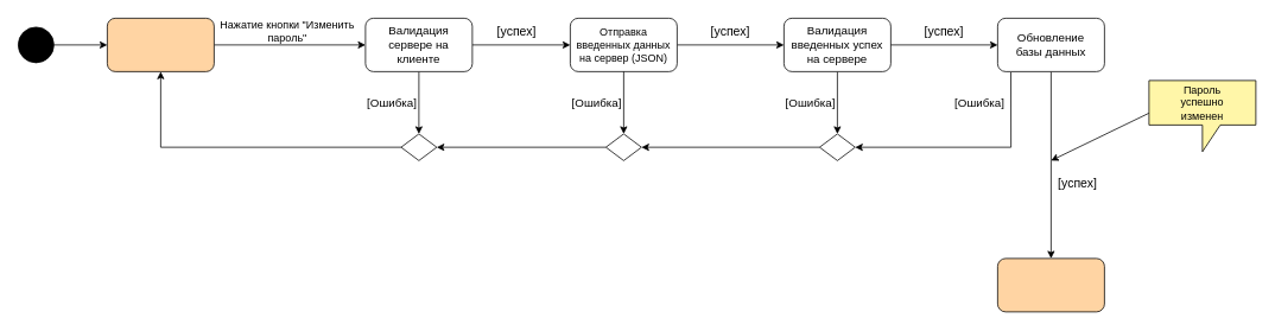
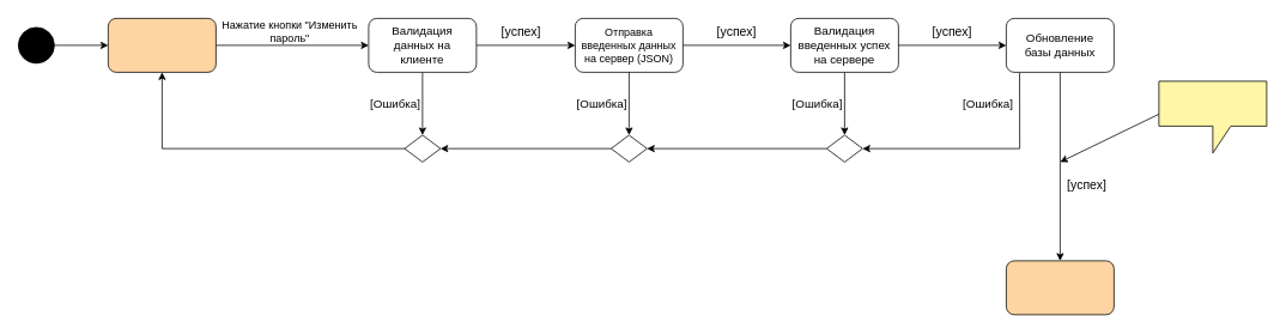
- <mxCell id="10" value="Валидация сервере на клиенте" style="text;strokeColor=none;align=center;fillColor=none;html=1;verticalAlign=middle;whiteSpace=wrap;rounded=0;fontSize=13;" vertex="1" parent="1"><mxGeometry x="415" y="30" width="110" height="40" as="geometry" /></mxCell>
+ <mxCell id="10" value="Валидация данных на клиенте" style="text;strokeColor=none;align=center;fillColor=none;html=1;verticalAlign=middle;whiteSpace=wrap;rounded=0;fontSize=13;" vertex="1" parent="1"><mxGeometry x="415" y="30" width="110" height="40" as="geometry" /></mxCell>
- <mxCell id="40" value="Пароль успешно изменен" style="text;strokeColor=none;align=center;fillColor=none;html=1;verticalAlign=middle;whiteSpace=wrap;rounded=0;" vertex="1" parent="1"><mxGeometry x="1315" y="95" width="70" height="40" as="geometry" /></mxCell>
